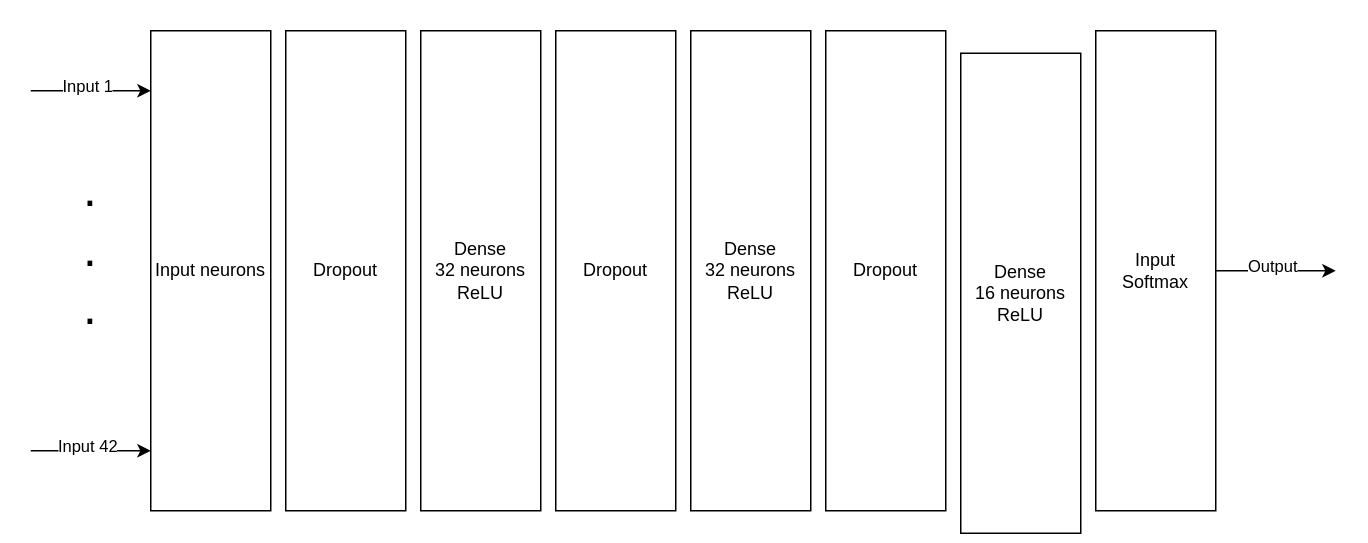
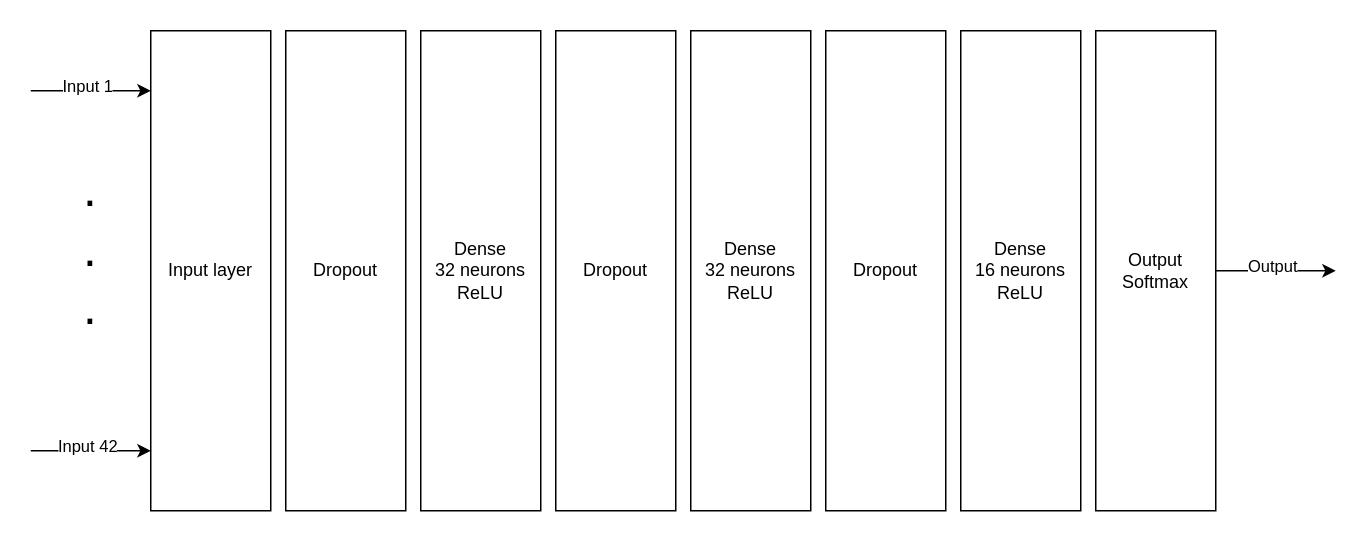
- <mxCell id="2" value="Input neurons&lt;br&gt;" style="rounded=0;whiteSpace=wrap;html=1;" vertex="1" parent="1"><mxGeometry x="100" y="20" width="80" height="320" as="geometry" /></mxCell>
+ <mxCell id="2" value="Input layer&lt;br&gt;" style="rounded=0;whiteSpace=wrap;html=1;" vertex="1" parent="1"><mxGeometry x="100" y="20" width="80" height="320" as="geometry" /></mxCell>
- <mxCell id="12" value="Input&lt;br&gt;Softmax" style="rounded=0;whiteSpace=wrap;html=1;" vertex="1" parent="1"><mxGeometry x="730" y="20" width="80" height="320" as="geometry" /></mxCell>
+ <mxCell id="12" value="Output&lt;br&gt;Softmax" style="rounded=0;whiteSpace=wrap;html=1;" vertex="1" parent="1"><mxGeometry x="730" y="20" width="80" height="320" as="geometry" /></mxCell>
- <mxCell id="16" value="Dense&lt;br&gt;16 neurons&lt;br&gt;ReLU" style="rounded=0;whiteSpace=wrap;html=1;" vertex="1" parent="1"><mxGeometry x="640" y="35" width="80" height="320" as="geometry" /></mxCell>
+ <mxCell id="16" value="Dense&lt;br&gt;16 neurons&lt;br&gt;ReLU" style="rounded=0;whiteSpace=wrap;html=1;" vertex="1" parent="1"><mxGeometry x="640" y="20" width="80" height="320" as="geometry" /></mxCell>
